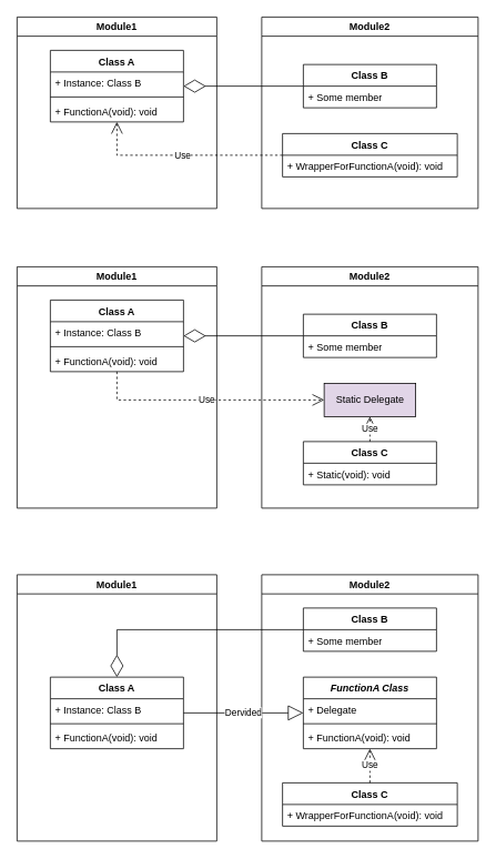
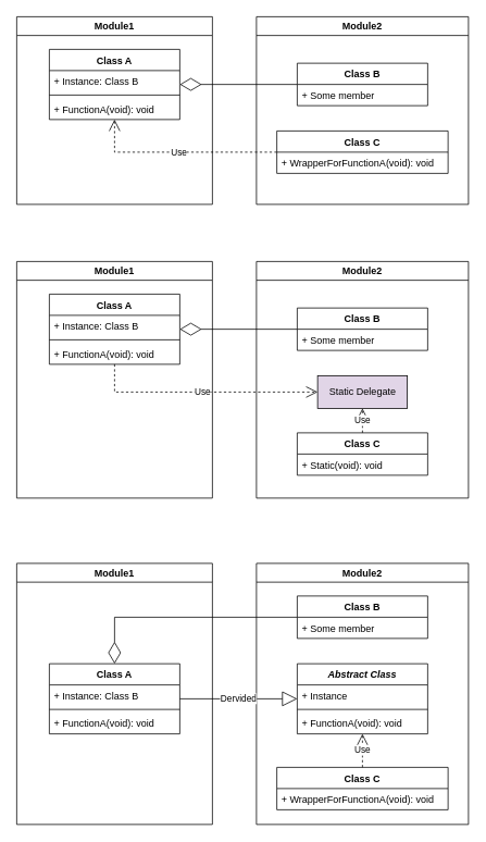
- <mxCell id="38" value="FunctionA Class" style="swimlane;fontStyle=3;align=center;verticalAlign=top;childLayout=stackLayout;horizontal=1;startSize=26;horizontalStack=0;resizeParent=1;resizeParentMax=0;resizeLast=0;collapsible=1;marginBottom=0;" vertex="1" parent="33"><mxGeometry x="50" y="123" width="160" height="86" as="geometry" /></mxCell>
+ <mxCell id="38" value="Abstract Class" style="swimlane;fontStyle=3;align=center;verticalAlign=top;childLayout=stackLayout;horizontal=1;startSize=26;horizontalStack=0;resizeParent=1;resizeParentMax=0;resizeLast=0;collapsible=1;marginBottom=0;" vertex="1" parent="33"><mxGeometry x="50" y="123" width="160" height="86" as="geometry" /></mxCell>
- <mxCell id="39" value="+ Delegate" style="text;strokeColor=none;fillColor=none;align=left;verticalAlign=top;spacingLeft=4;spacingRight=4;overflow=hidden;rotatable=0;points=[[0,0.5],[1,0.5]];portConstraint=eastwest;" vertex="1" parent="38"><mxGeometry y="26" width="160" height="26" as="geometry" /></mxCell>
+ <mxCell id="39" value="+ Instance" style="text;strokeColor=none;fillColor=none;align=left;verticalAlign=top;spacingLeft=4;spacingRight=4;overflow=hidden;rotatable=0;points=[[0,0.5],[1,0.5]];portConstraint=eastwest;" vertex="1" parent="38"><mxGeometry y="26" width="160" height="26" as="geometry" /></mxCell>
